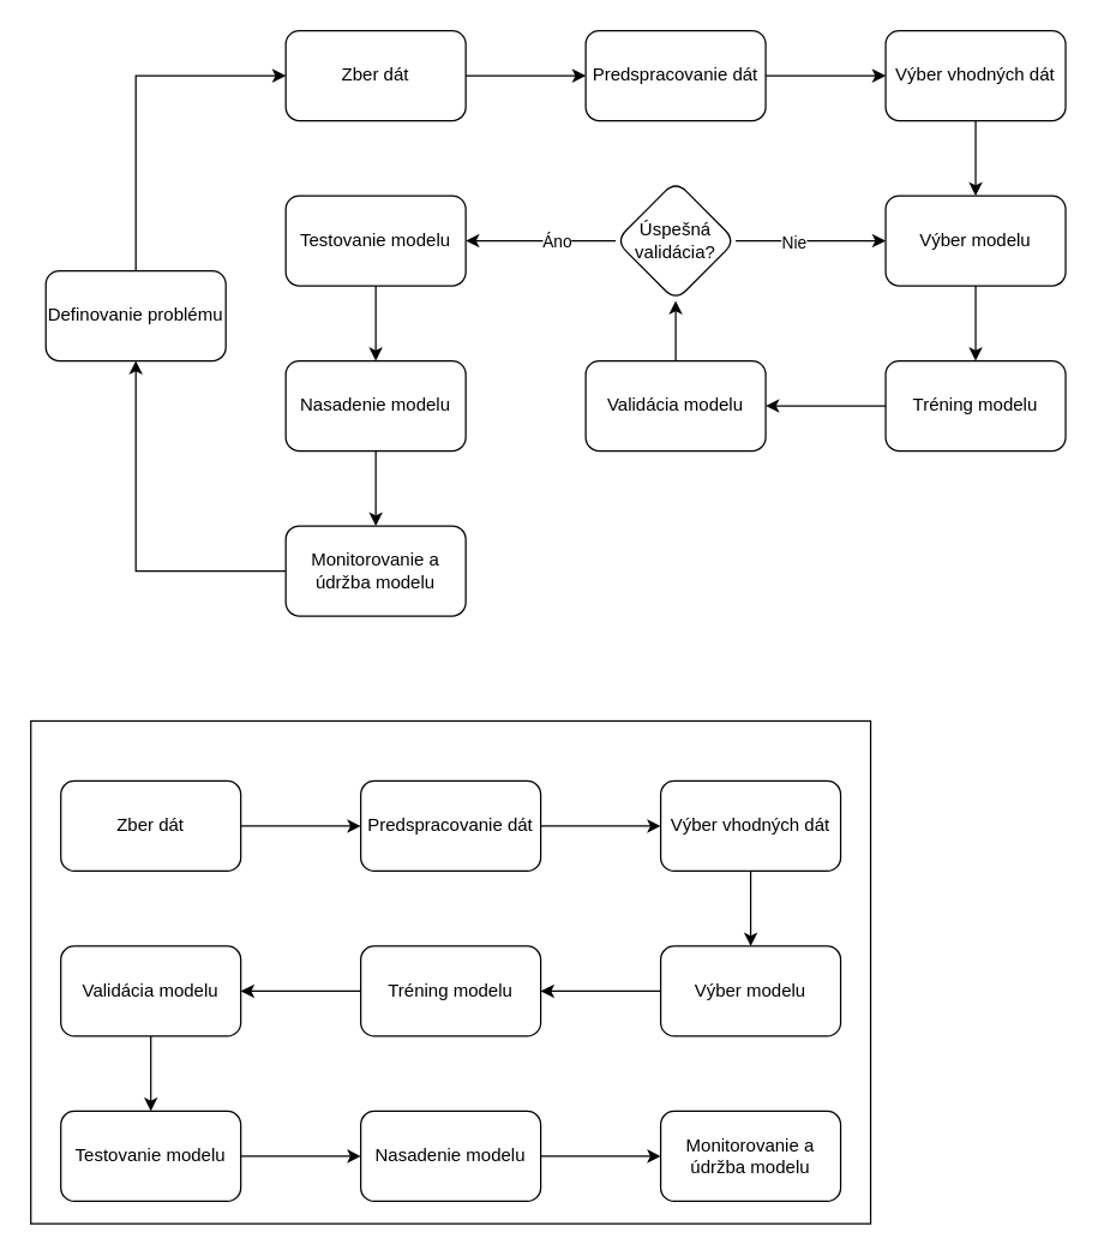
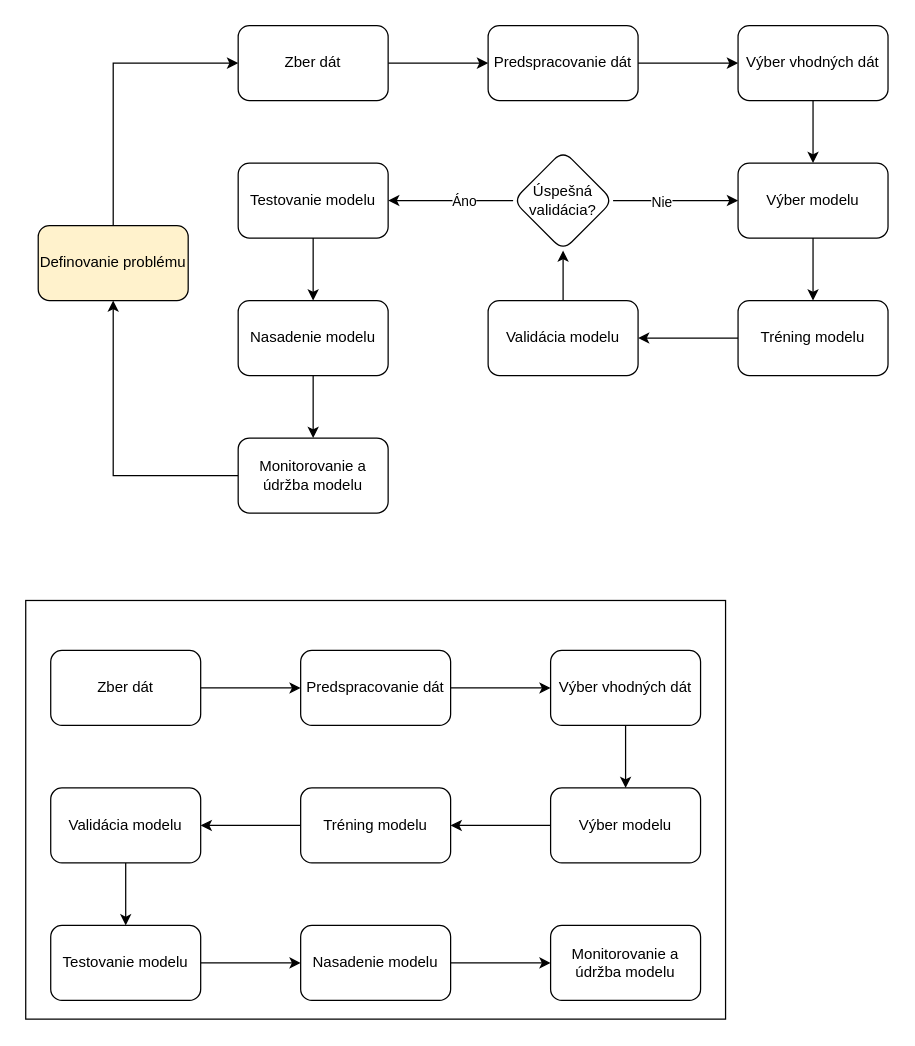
- <mxCell id="44" value="Definovanie problému" style="whiteSpace=wrap;html=1;rounded=1;" vertex="1" parent="1"><mxGeometry x="30" y="180" width="120" height="60" as="geometry" /></mxCell>
+ <mxCell id="44" value="Definovanie problému" style="whiteSpace=wrap;html=1;rounded=1;fillColor=#fff2cc;" vertex="1" parent="1"><mxGeometry x="30" y="180" width="120" height="60" as="geometry" /></mxCell>
